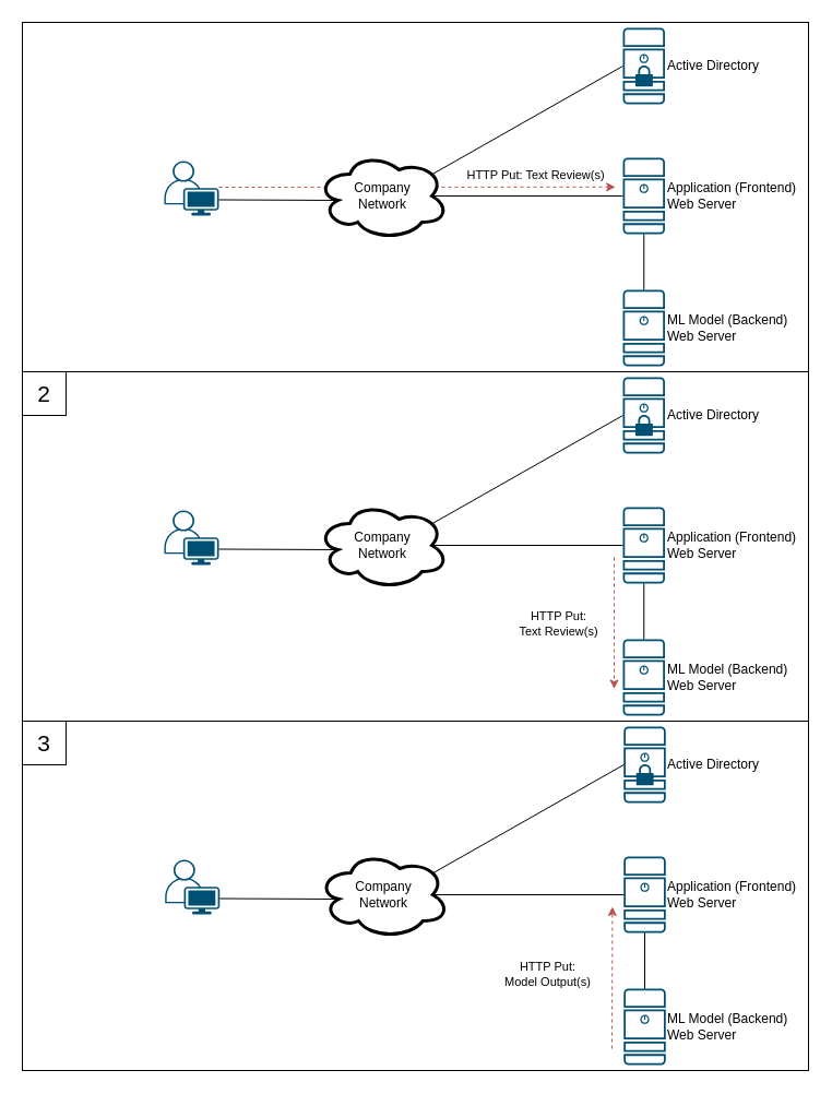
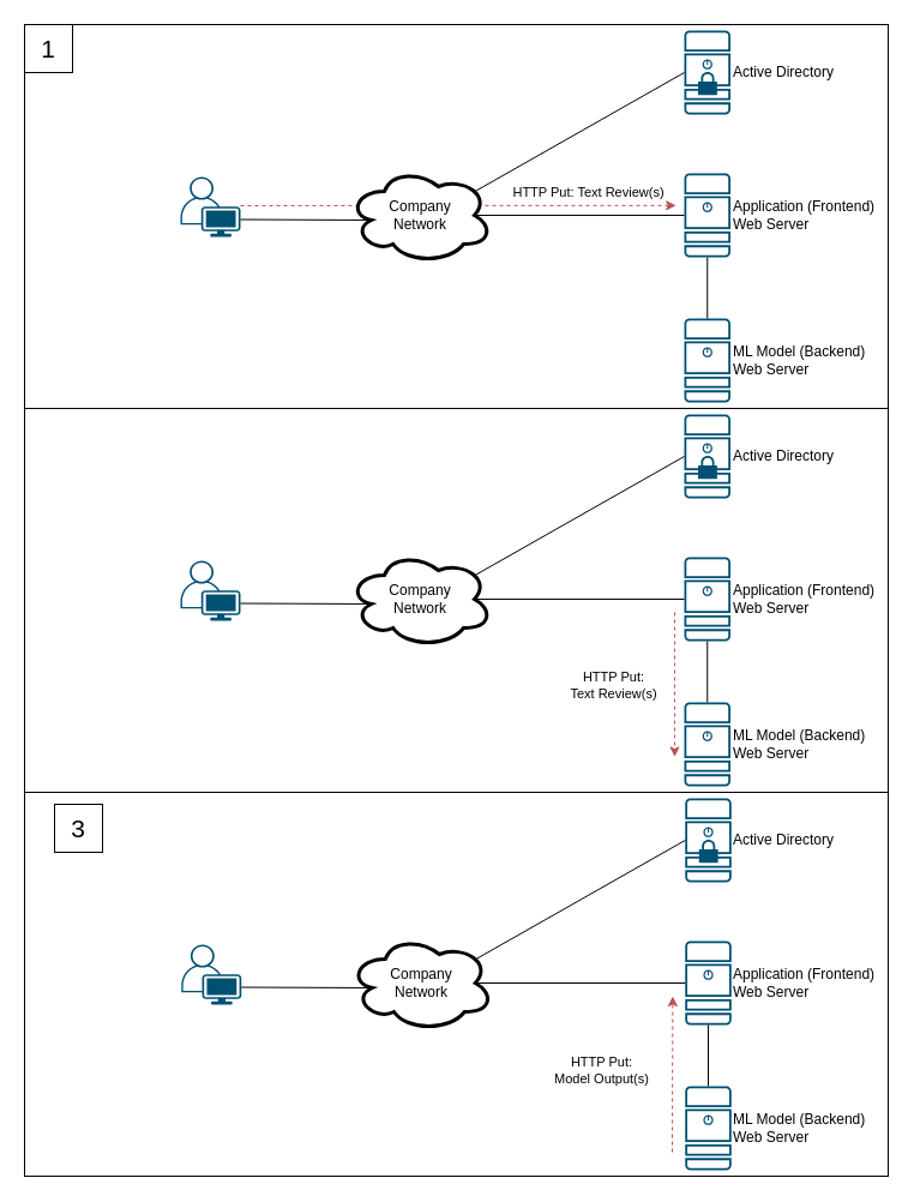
+ <mxCell id="9" value="&lt;font&gt;&lt;font style=&quot;font-size: 21px&quot;&gt;1&lt;/font&gt;&lt;br&gt;&lt;/font&gt;" style="whiteSpace=wrap;html=1;aspect=fixed;" vertex="1" parent="1"><mxGeometry x="20" y="20" width="40" height="40" as="geometry" /></mxCell>
- <mxCell id="28" value="&lt;font&gt;&lt;font style=&quot;font-size: 21px&quot;&gt;2&lt;/font&gt;&lt;br&gt;&lt;/font&gt;" style="whiteSpace=wrap;html=1;aspect=fixed;" vertex="1" parent="1"><mxGeometry x="20" y="340" width="40" height="40" as="geometry" /></mxCell>
- <mxCell id="29" value="&lt;font&gt;&lt;font style=&quot;font-size: 21px&quot;&gt;3&lt;/font&gt;&lt;br&gt;&lt;/font&gt;" style="whiteSpace=wrap;html=1;aspect=fixed;" vertex="1" parent="1"><mxGeometry x="20" y="660" width="40" height="40" as="geometry" /></mxCell>
+ <mxCell id="29" value="&lt;font&gt;&lt;font style=&quot;font-size: 21px&quot;&gt;3&lt;/font&gt;&lt;br&gt;&lt;/font&gt;" style="whiteSpace=wrap;html=1;aspect=fixed;" vertex="1" parent="1"><mxGeometry x="45" y="670" width="40" height="40" as="geometry" /></mxCell>
